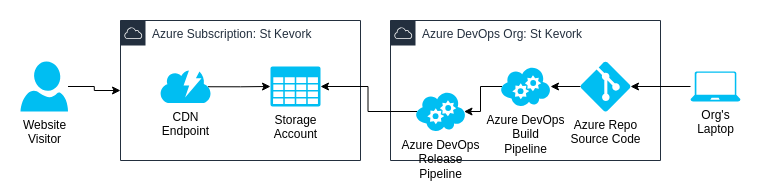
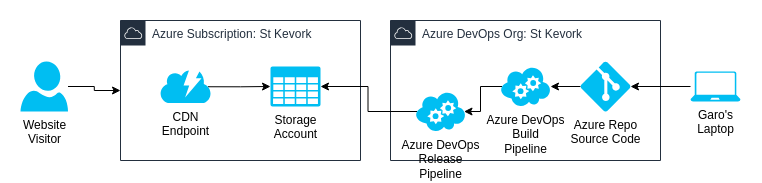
- <mxCell id="9" value="Org's&lt;br&gt;Laptop" style="verticalLabelPosition=bottom;html=1;verticalAlign=top;align=center;strokeColor=none;fillColor=#00BEF2;shape=mxgraph.azure.laptop;pointerEvents=1;" vertex="1" parent="1"><mxGeometry x="690" y="71" width="50" height="30" as="geometry" /></mxCell>
+ <mxCell id="9" value="Garo's&lt;br&gt;Laptop" style="verticalLabelPosition=bottom;html=1;verticalAlign=top;align=center;strokeColor=none;fillColor=#00BEF2;shape=mxgraph.azure.laptop;pointerEvents=1;" vertex="1" parent="1"><mxGeometry x="690" y="71" width="50" height="30" as="geometry" /></mxCell>
